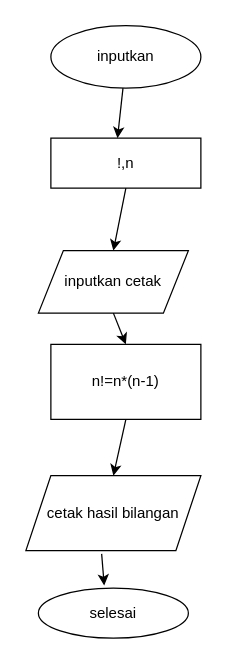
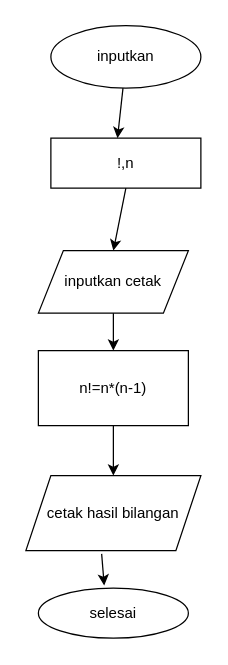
- <mxCell id="5" value="n!=n*(n-1)" style="rounded=0;whiteSpace=wrap;html=1;" vertex="1" parent="1"><mxGeometry x="40" y="275" width="120" height="60" as="geometry" /></mxCell>
+ <mxCell id="5" value="n!=n*(n-1)" style="rounded=0;whiteSpace=wrap;html=1;" vertex="1" parent="1"><mxGeometry x="30" y="280" width="120" height="60" as="geometry" /></mxCell>
